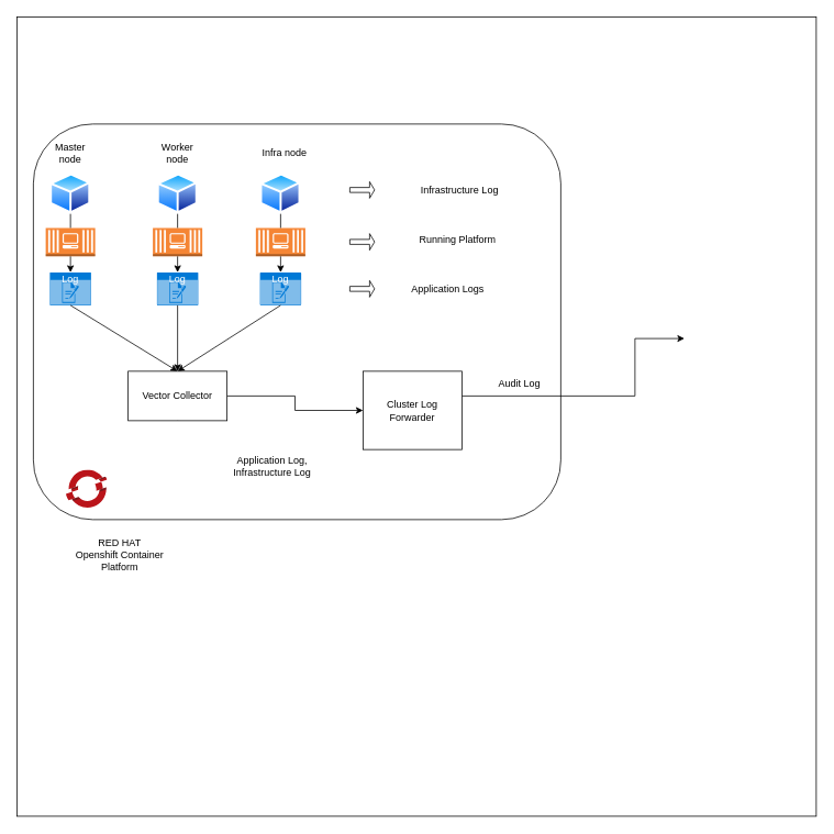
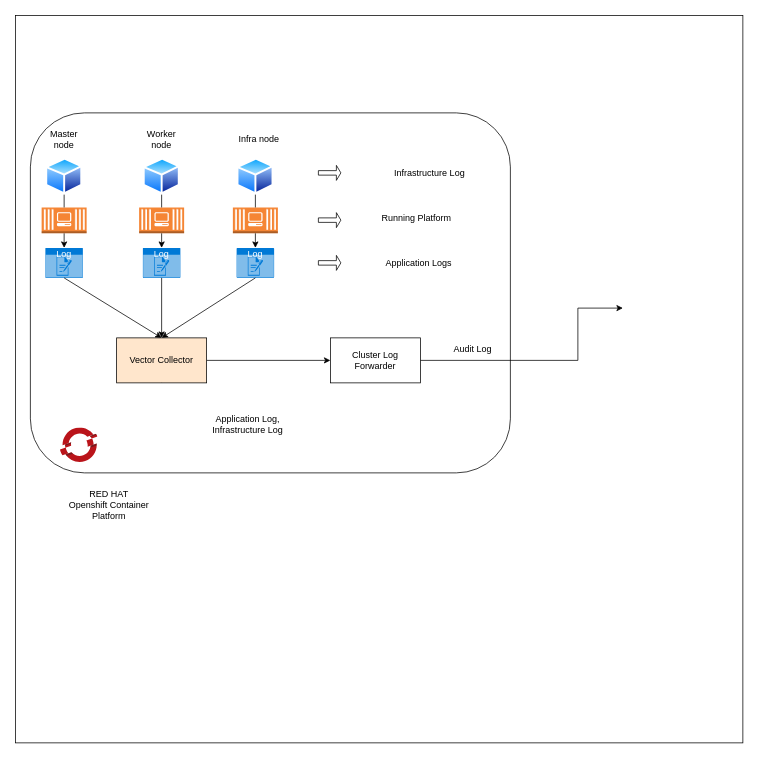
- <mxCell id="38" value="Infrastructure Log" style="text;html=1;strokeColor=none;fillColor=none;align=center;verticalAlign=middle;whiteSpace=wrap;rounded=0;" vertex="1" parent="1"><mxGeometry x="500" y="215" width="115" height="30" as="geometry" /></mxCell>
+ <mxCell id="38" value="Infrastructure Log" style="text;html=1;strokeColor=none;fillColor=none;align=center;verticalAlign=middle;whiteSpace=wrap;rounded=0;" vertex="1" parent="1"><mxGeometry x="515" y="215" width="115" height="30" as="geometry" /></mxCell>
- <mxCell id="22" value="Application Logs" style="text;html=1;strokeColor=none;fillColor=none;align=center;verticalAlign=middle;whiteSpace=wrap;rounded=0;" parent="1" vertex="1"><mxGeometry x="487.5" y="335" width="110" height="30" as="geometry" /></mxCell>
+ <mxCell id="22" value="Application Logs" style="text;html=1;strokeColor=none;fillColor=none;align=center;verticalAlign=middle;whiteSpace=wrap;rounded=0;" parent="1" vertex="1"><mxGeometry x="502.5" y="335" width="110" height="30" as="geometry" /></mxCell>
- <mxCell id="34" value="Vector Collector" style="rounded=0;whiteSpace=wrap;html=1;" parent="1" vertex="1"><mxGeometry x="155" y="450" width="120" height="60" as="geometry" /></mxCell>
+ <mxCell id="34" value="Vector Collector" style="rounded=0;whiteSpace=wrap;html=1;fillColor=#ffe6cc;" parent="1" vertex="1"><mxGeometry x="155" y="450" width="120" height="60" as="geometry" /></mxCell>
- <mxCell id="18" value="Cluster Log Forwarder" style="rounded=0;whiteSpace=wrap;html=1;" parent="1" vertex="1"><mxGeometry x="440" y="450" width="120" height="95" as="geometry" /></mxCell>
+ <mxCell id="18" value="Cluster Log Forwarder" style="rounded=0;whiteSpace=wrap;html=1;" parent="1" vertex="1"><mxGeometry x="440" y="450" width="120" height="60" as="geometry" /></mxCell>
